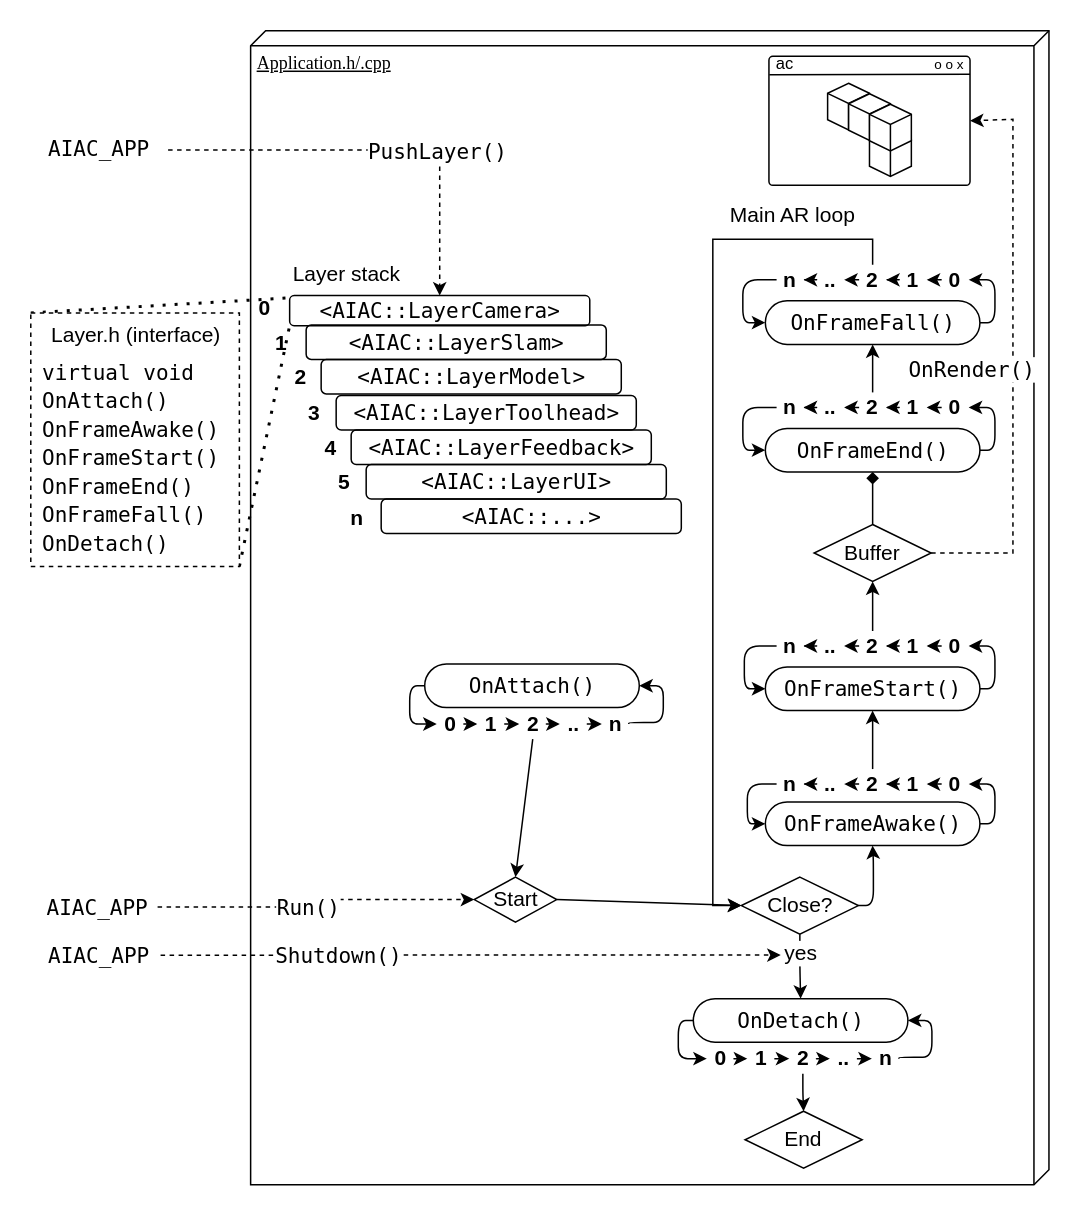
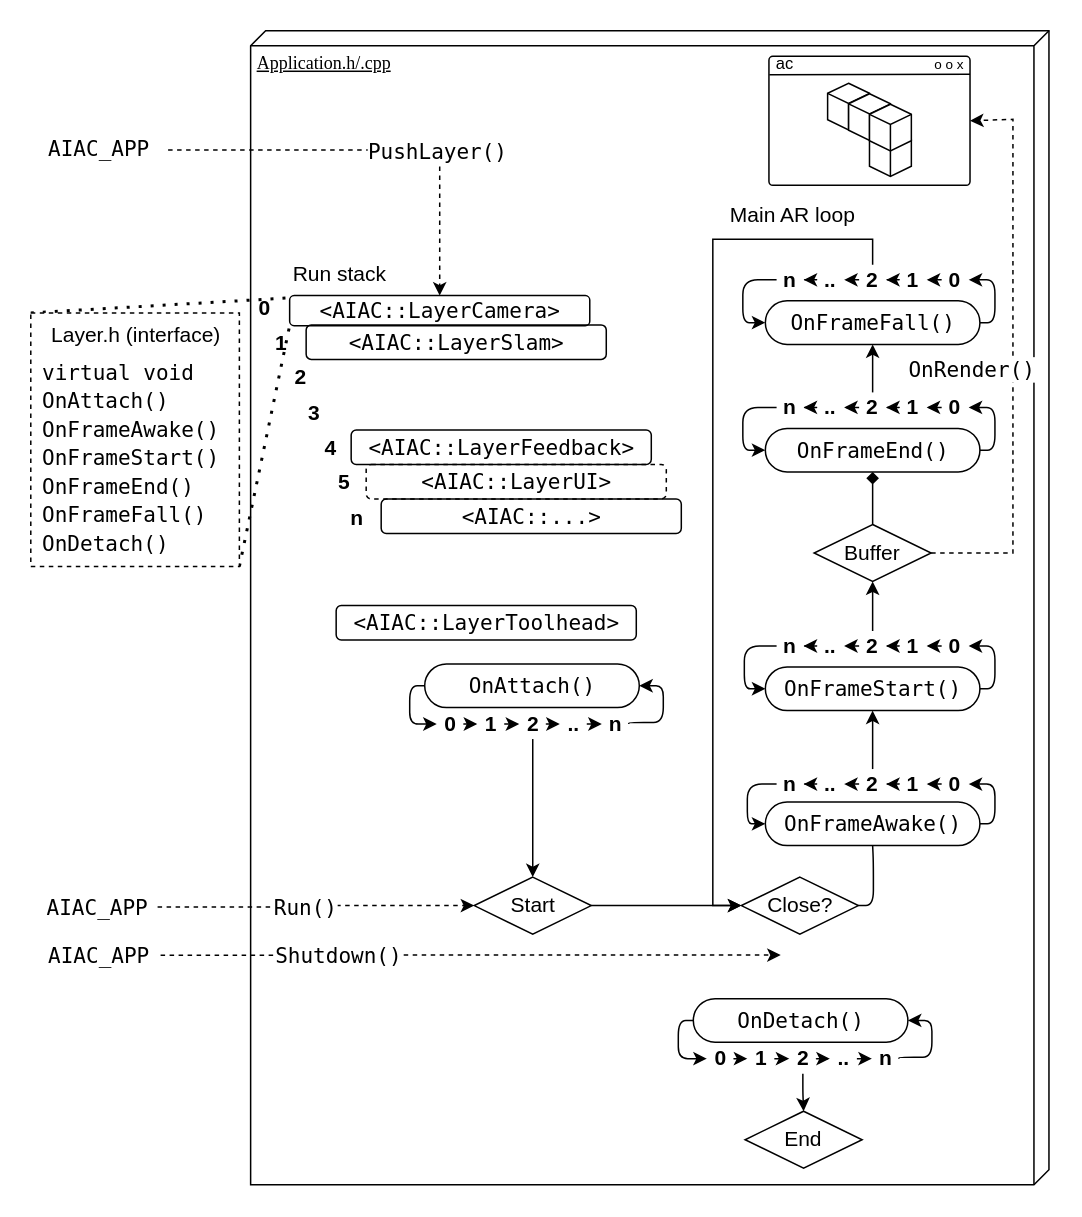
- <mxCell id="29" value="&lt;font style=&quot;font-size: 14px;&quot;&gt;Layer stack&lt;/font&gt;" style="text;html=1;strokeColor=none;fillColor=none;align=left;verticalAlign=middle;whiteSpace=wrap;rounded=0;fontSize=13;fontColor=default;" parent="1" vertex="1"><mxGeometry x="192.5" y="165" width="116" height="33" as="geometry" /></mxCell>
+ <mxCell id="29" value="&lt;font style=&quot;font-size: 14px;&quot;&gt;Run stack&lt;/font&gt;" style="text;html=1;strokeColor=none;fillColor=none;align=left;verticalAlign=middle;whiteSpace=wrap;rounded=0;fontSize=13;fontColor=default;" parent="1" vertex="1"><mxGeometry x="192.5" y="165" width="116" height="33" as="geometry" /></mxCell>
- <mxCell id="12" value="&lt;div data-darkreader-inline-bgcolor=&quot;&quot; data-darkreader-inline-color=&quot;&quot; style=&quot;font-family: &amp;quot;Droid Sans Mono&amp;quot;, &amp;quot;monospace&amp;quot;, monospace, &amp;quot;UbuntuMono Nerd Font&amp;quot;, Consolas, &amp;quot;Courier New&amp;quot;, monospace; font-weight: normal; font-size: 14px; line-height: 19px; --darkreader-inline-color: #d7d4cf; --darkreader-inline-bgcolor: #1d2125;&quot;&gt;&lt;div style=&quot;&quot;&gt;&lt;div style=&quot;line-height: 19px;&quot;&gt;&lt;span style=&quot;&quot;&gt;&amp;lt;&lt;/span&gt;&lt;span style=&quot;&quot;&gt;AIAC&lt;/span&gt;::LayerModel&lt;span style=&quot;&quot;&gt;&amp;gt;&lt;/span&gt;&lt;/div&gt;&lt;/div&gt;&lt;/div&gt;" style="rounded=1;whiteSpace=wrap;html=1;fillColor=none;labelBackgroundColor=none;fontColor=default;" parent="1" vertex="1"><mxGeometry x="213.5" y="239" width="200" height="23" as="geometry" /></mxCell>
- <mxCell id="13" value="&lt;div data-darkreader-inline-bgcolor=&quot;&quot; data-darkreader-inline-color=&quot;&quot; style=&quot;font-family: &amp;quot;Droid Sans Mono&amp;quot;, &amp;quot;monospace&amp;quot;, monospace, &amp;quot;UbuntuMono Nerd Font&amp;quot;, Consolas, &amp;quot;Courier New&amp;quot;, monospace; font-weight: normal; font-size: 14px; line-height: 19px; --darkreader-inline-color: #d7d4cf; --darkreader-inline-bgcolor: #1d2125;&quot;&gt;&lt;div style=&quot;&quot;&gt;&lt;div style=&quot;line-height: 19px;&quot;&gt;&lt;span style=&quot;&quot;&gt;&amp;lt;&lt;/span&gt;&lt;span style=&quot;&quot;&gt;AIAC&lt;/span&gt;::LayerToolhead&lt;span style=&quot;&quot;&gt;&amp;gt;&lt;/span&gt;&lt;/div&gt;&lt;/div&gt;&lt;/div&gt;" style="rounded=1;whiteSpace=wrap;html=1;fillColor=none;labelBackgroundColor=none;fontColor=default;" parent="1" vertex="1"><mxGeometry x="223.5" y="263" width="200" height="23" as="geometry" /></mxCell>
+ <mxCell id="13" value="&lt;div data-darkreader-inline-bgcolor=&quot;&quot; data-darkreader-inline-color=&quot;&quot; style=&quot;font-family: &amp;quot;Droid Sans Mono&amp;quot;, &amp;quot;monospace&amp;quot;, monospace, &amp;quot;UbuntuMono Nerd Font&amp;quot;, Consolas, &amp;quot;Courier New&amp;quot;, monospace; font-weight: normal; font-size: 14px; line-height: 19px; --darkreader-inline-color: #d7d4cf; --darkreader-inline-bgcolor: #1d2125;&quot;&gt;&lt;div style=&quot;&quot;&gt;&lt;div style=&quot;line-height: 19px;&quot;&gt;&lt;span style=&quot;&quot;&gt;&amp;lt;&lt;/span&gt;&lt;span style=&quot;&quot;&gt;AIAC&lt;/span&gt;::LayerToolhead&lt;span style=&quot;&quot;&gt;&amp;gt;&lt;/span&gt;&lt;/div&gt;&lt;/div&gt;&lt;/div&gt;" style="rounded=1;whiteSpace=wrap;html=1;fillColor=none;labelBackgroundColor=none;fontColor=default;" parent="1" vertex="1"><mxGeometry x="223.5" y="403" width="200" height="23" as="geometry" /></mxCell>
- <mxCell id="15" value="&lt;div data-darkreader-inline-bgcolor=&quot;&quot; data-darkreader-inline-color=&quot;&quot; style=&quot;font-family: &amp;quot;Droid Sans Mono&amp;quot;, &amp;quot;monospace&amp;quot;, monospace, &amp;quot;UbuntuMono Nerd Font&amp;quot;, Consolas, &amp;quot;Courier New&amp;quot;, monospace; font-weight: normal; font-size: 14px; line-height: 19px; --darkreader-inline-color: #d7d4cf; --darkreader-inline-bgcolor: #1d2125;&quot;&gt;&lt;div style=&quot;&quot;&gt;&lt;div style=&quot;line-height: 19px;&quot;&gt;&lt;span style=&quot;&quot;&gt;&amp;lt;&lt;/span&gt;&lt;span style=&quot;&quot;&gt;AIAC&lt;/span&gt;::LayerUI&lt;span style=&quot;&quot;&gt;&amp;gt;&lt;/span&gt;&lt;/div&gt;&lt;/div&gt;&lt;/div&gt;" style="rounded=1;whiteSpace=wrap;html=1;fillColor=none;labelBackgroundColor=none;fontColor=default;" parent="1" vertex="1"><mxGeometry x="243.5" y="309" width="200" height="23" as="geometry" /></mxCell>
+ <mxCell id="15" value="&lt;div data-darkreader-inline-bgcolor=&quot;&quot; data-darkreader-inline-color=&quot;&quot; style=&quot;font-family: &amp;quot;Droid Sans Mono&amp;quot;, &amp;quot;monospace&amp;quot;, monospace, &amp;quot;UbuntuMono Nerd Font&amp;quot;, Consolas, &amp;quot;Courier New&amp;quot;, monospace; font-weight: normal; font-size: 14px; line-height: 19px; --darkreader-inline-color: #d7d4cf; --darkreader-inline-bgcolor: #1d2125;&quot;&gt;&lt;div style=&quot;&quot;&gt;&lt;div style=&quot;line-height: 19px;&quot;&gt;&lt;span style=&quot;&quot;&gt;&amp;lt;&lt;/span&gt;&lt;span style=&quot;&quot;&gt;AIAC&lt;/span&gt;::LayerUI&lt;span style=&quot;&quot;&gt;&amp;gt;&lt;/span&gt;&lt;/div&gt;&lt;/div&gt;&lt;/div&gt;" style="rounded=1;whiteSpace=wrap;html=1;fillColor=none;labelBackgroundColor=none;fontColor=default;dashed=1;" parent="1" vertex="1"><mxGeometry x="243.5" y="309" width="200" height="23" as="geometry" /></mxCell>
- <mxCell id="59" style="edgeStyle=orthogonalEdgeStyle;html=1;entryX=0.5;entryY=1;entryDx=0;entryDy=0;fontSize=14;fontColor=default;startArrow=none;startFill=0;endArrow=classic;endFill=1;exitX=1;exitY=0.5;exitDx=0;exitDy=0;" edge="1" parent="1" source="62" target="80"><mxGeometry relative="1" as="geometry" /></mxCell>
+ <mxCell id="59" style="edgeStyle=orthogonalEdgeStyle;html=1;entryX=0.5;entryY=1;entryDx=0;entryDy=0;fontSize=14;fontColor=default;startArrow=none;startFill=0;endArrow=none;endFill=1;exitX=1;exitY=0.5;exitDx=0;exitDy=0;" edge="1" parent="1" source="62" target="80"><mxGeometry relative="1" as="geometry" /></mxCell>
- <mxCell id="34" value="Start" style="rhombus;whiteSpace=wrap;html=1;labelBackgroundColor=none;fontSize=14;fontColor=default;" vertex="1" parent="1"><mxGeometry x="315.5" y="584" width="55" height="30" as="geometry" /></mxCell>
+ <mxCell id="34" value="Start" style="rhombus;whiteSpace=wrap;html=1;labelBackgroundColor=none;fontSize=14;fontColor=default;" vertex="1" parent="1"><mxGeometry x="315.5" y="584" width="78" height="38" as="geometry" /></mxCell>
- <mxCell id="60" style="edgeStyle=orthogonalEdgeStyle;html=1;fontSize=14;fontColor=default;startArrow=none;startFill=0;endArrow=classic;endFill=1;" edge="1" parent="1" source="62" target="47"><mxGeometry relative="1" as="geometry" /></mxCell>
- <mxCell id="61" value="yes" style="edgeLabel;html=1;align=center;verticalAlign=middle;resizable=0;points=[];fontSize=14;fontColor=default;" vertex="1" connectable="0" parent="60"><mxGeometry x="-0.333" relative="1" as="geometry"><mxPoint y="-3" as="offset" /></mxGeometry></mxCell>
